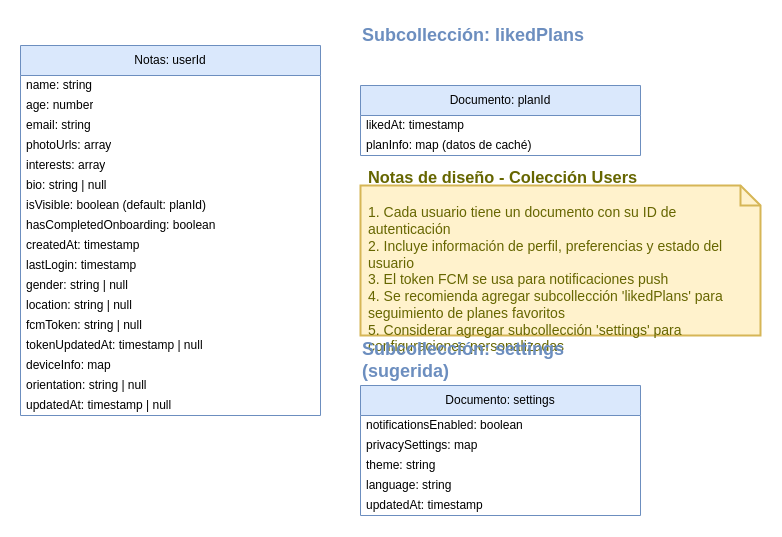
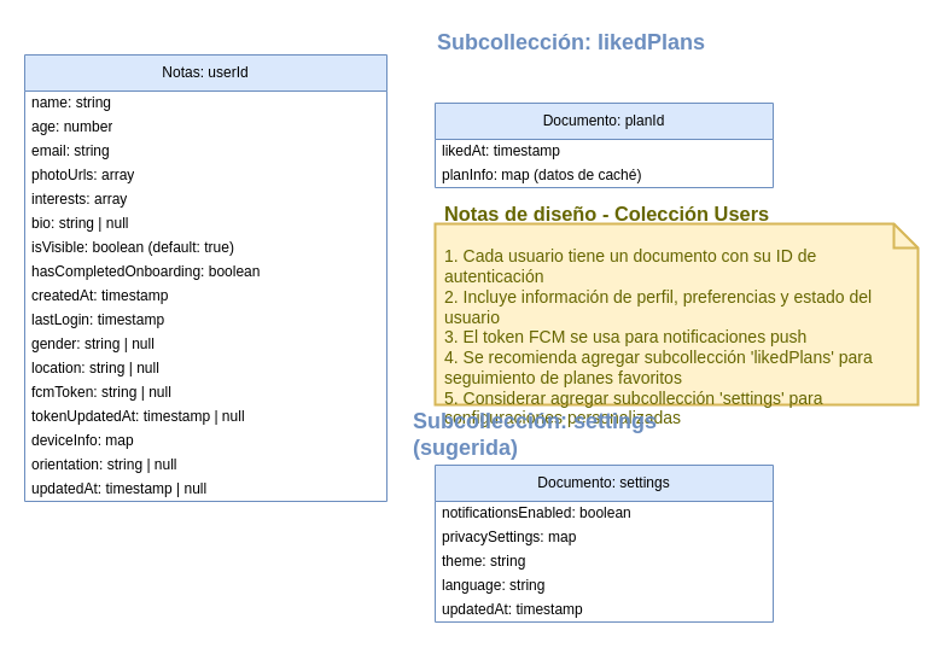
- <mxCell id="9" value="isVisible: boolean (default: planId)" style="text;strokeColor=none;fillColor=none;align=left;verticalAlign=middle;spacingLeft=4;spacingRight=4;overflow=hidden;points=[[0,0.5],[1,0.5]];portConstraint=eastwest;rotatable=0;whiteSpace=wrap;html=1;" vertex="1" parent="2"><mxGeometry y="150" width="300" height="20" as="geometry" /></mxCell>
+ <mxCell id="9" value="isVisible: boolean (default: true)" style="text;strokeColor=none;fillColor=none;align=left;verticalAlign=middle;spacingLeft=4;spacingRight=4;overflow=hidden;points=[[0,0.5],[1,0.5]];portConstraint=eastwest;rotatable=0;whiteSpace=wrap;html=1;" vertex="1" parent="2"><mxGeometry y="150" width="300" height="20" as="geometry" /></mxCell>
- <mxCell id="25" value="&lt;h2&gt;Subcollección: settings (sugerida)&lt;/h2&gt;" style="text;html=1;strokeColor=none;fillColor=none;align=left;verticalAlign=middle;whiteSpace=wrap;rounded=0;fontColor=#6C8EBF;" vertex="1" parent="1"><mxGeometry x="360" y="345" width="280" height="30" as="geometry" /></mxCell>
+ <mxCell id="25" value="&lt;h2&gt;Subcollección: settings (sugerida)&lt;/h2&gt;" style="text;html=1;strokeColor=none;fillColor=none;align=left;verticalAlign=middle;whiteSpace=wrap;rounded=0;fontColor=#6C8EBF;" vertex="1" parent="1"><mxGeometry x="340" y="345" width="280" height="30" as="geometry" /></mxCell>
